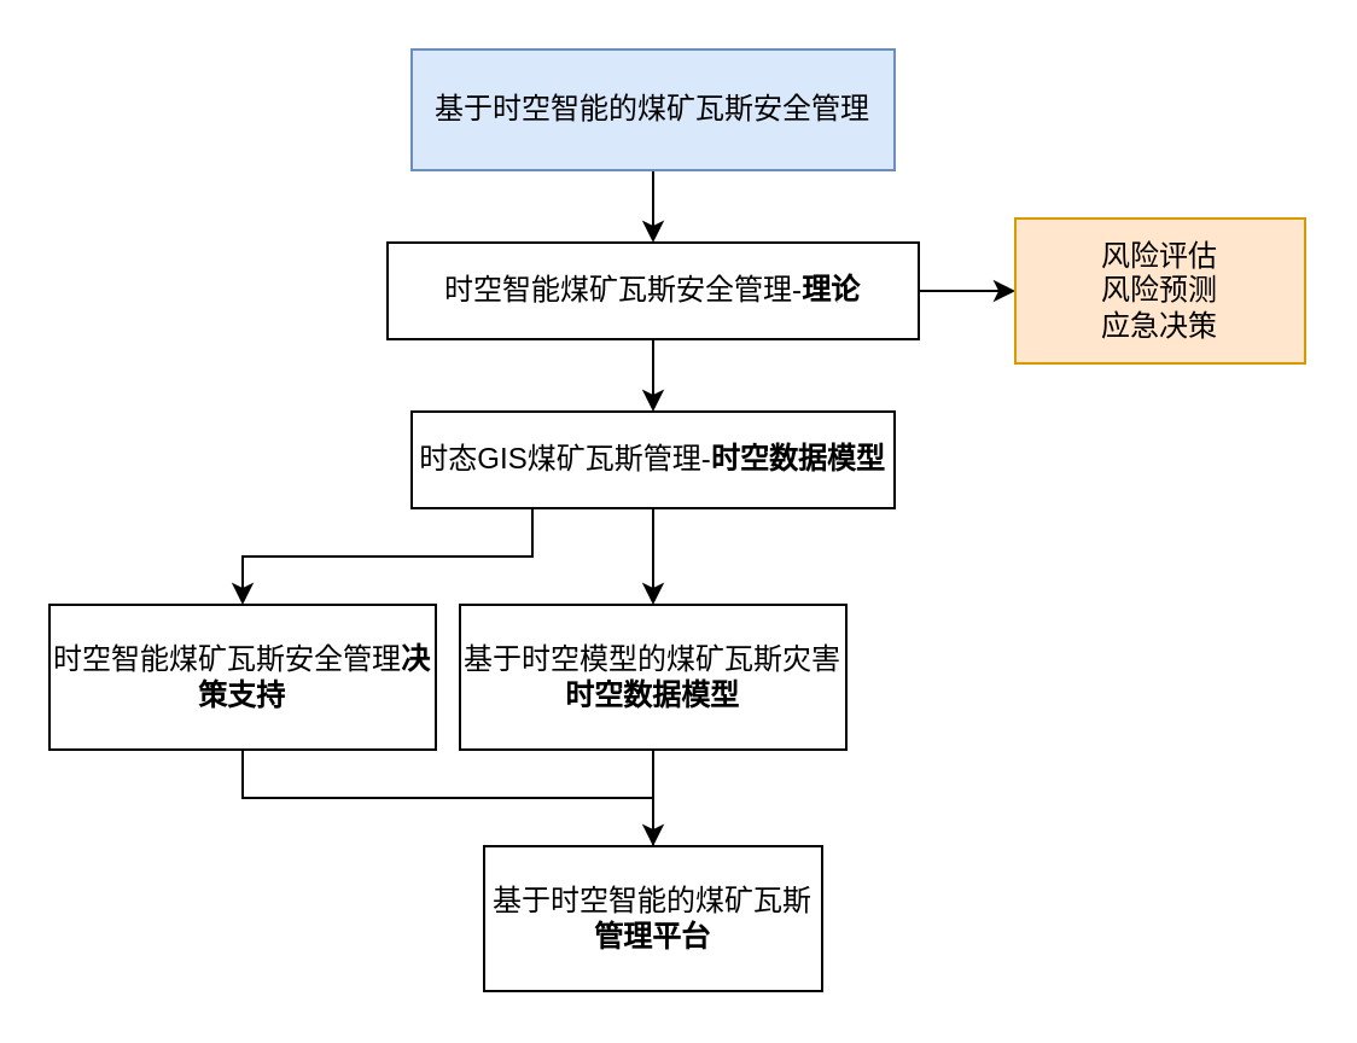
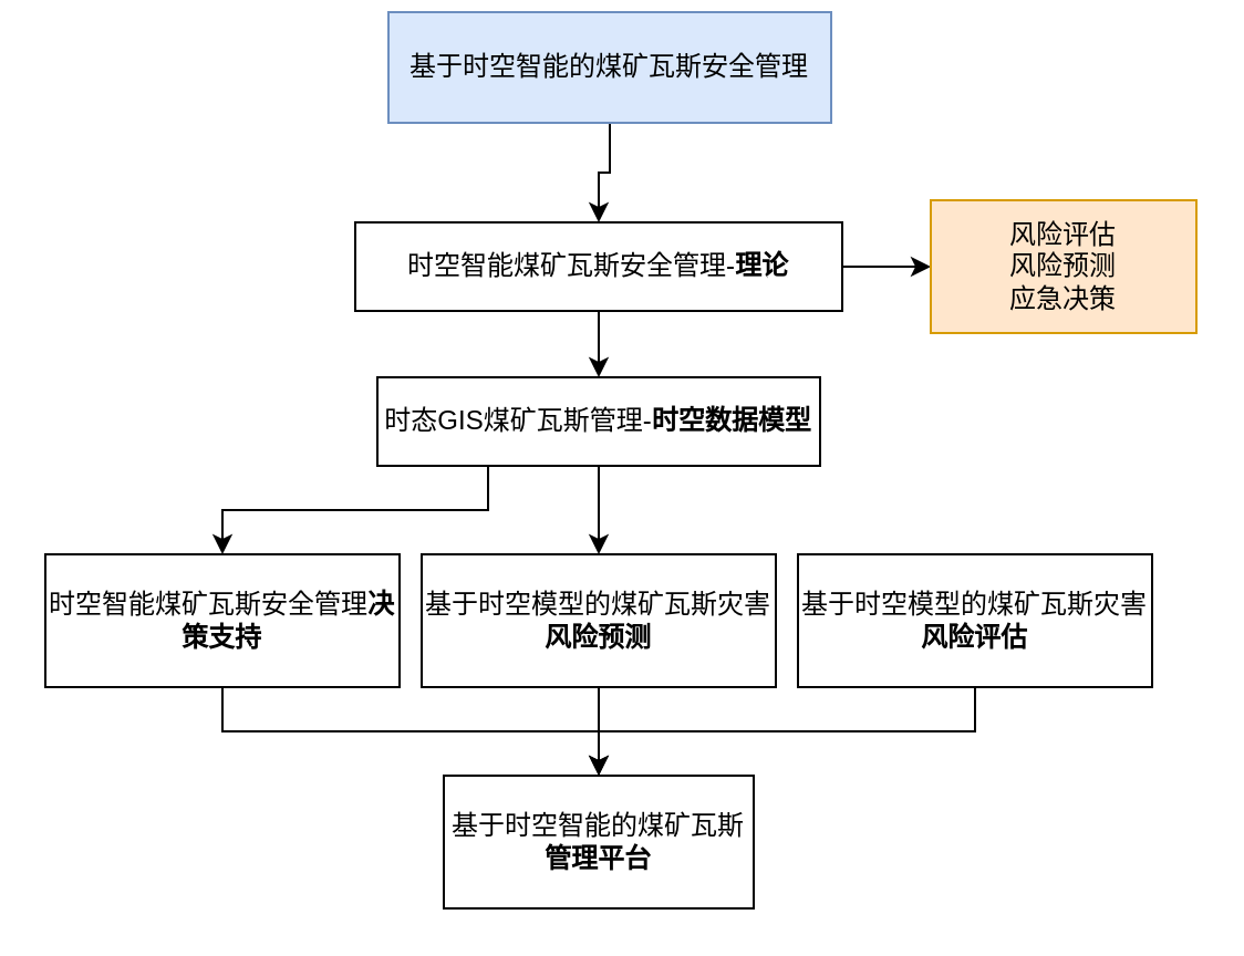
- <mxCell id="3" value="基于时空智能的煤矿瓦斯安全管理" style="rounded=0;whiteSpace=wrap;html=1;fillColor=#dae8fc;strokeColor=#6c8ebf;" vertex="1" parent="1"><mxGeometry x="170" y="20" width="200" height="50" as="geometry" /></mxCell>
+ <mxCell id="3" value="基于时空智能的煤矿瓦斯安全管理" style="rounded=0;whiteSpace=wrap;html=1;fillColor=#dae8fc;strokeColor=#6c8ebf;" vertex="1" parent="1"><mxGeometry x="175" y="5" width="200" height="50" as="geometry" /></mxCell>
- <mxCell id="13" value="基于时空模型的煤矿瓦斯灾害&lt;b&gt;时空数据模型&lt;/b&gt;" style="rounded=0;whiteSpace=wrap;html=1;" vertex="1" parent="1"><mxGeometry x="190" y="250" width="160" height="60" as="geometry" /></mxCell>
+ <mxCell id="13" value="基于时空模型的煤矿瓦斯灾害&lt;b&gt;风险预测&lt;/b&gt;" style="rounded=0;whiteSpace=wrap;html=1;" vertex="1" parent="1"><mxGeometry x="190" y="250" width="160" height="60" as="geometry" /></mxCell>
+ <mxCell id="11" value="基于时空模型的煤矿瓦斯灾害&lt;b&gt;风险评估&lt;/b&gt;" style="whiteSpace=wrap;html=1;rounded=0;" vertex="1" parent="1"><mxGeometry x="360" y="250" width="160" height="60" as="geometry" /></mxCell>
+ <mxCell id="10" style="edgeStyle=orthogonalEdgeStyle;rounded=0;orthogonalLoop=1;jettySize=auto;html=1;exitX=0.5;exitY=1;exitDx=0;exitDy=0;entryX=0.5;entryY=0;entryDx=0;entryDy=0;" edge="1" parent="1" source="11" target="16"><mxGeometry relative="1" as="geometry" /></mxCell>
